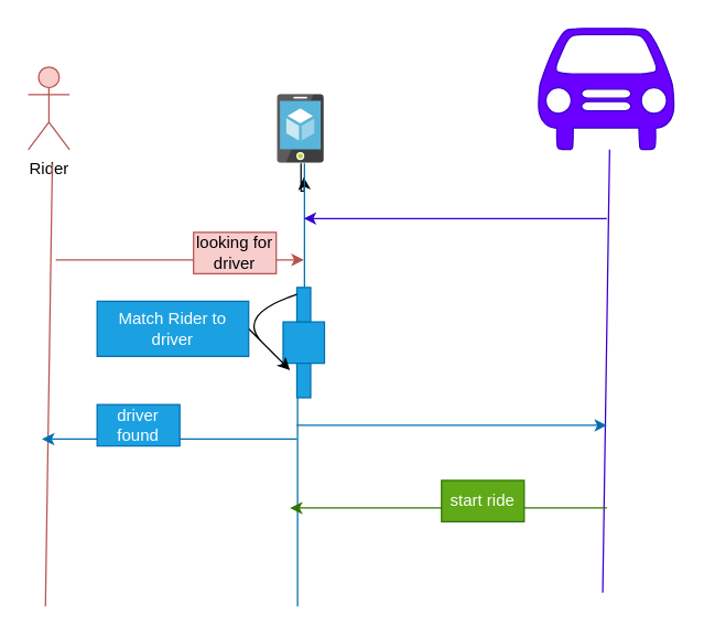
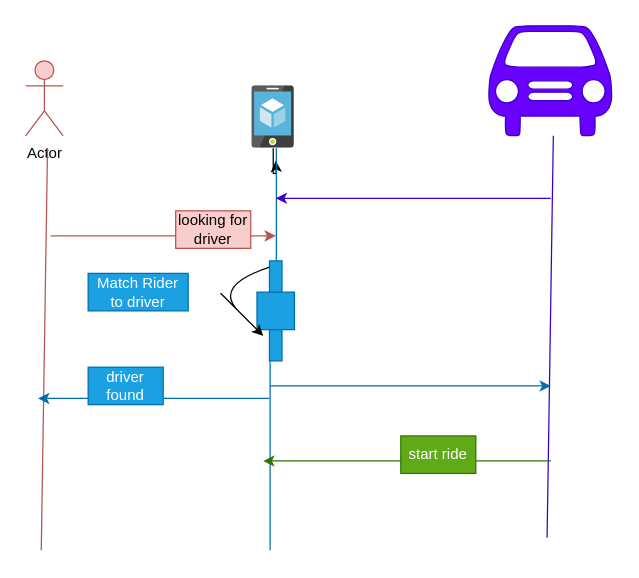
- <mxCell id="2" value="Rider" style="shape=umlActor;verticalLabelPosition=bottom;verticalAlign=top;html=1;outlineConnect=0;fillColor=#f8cecc;strokeColor=#b85450;" vertex="1" parent="1"><mxGeometry x="20" y="48" width="30" height="60" as="geometry" /></mxCell>
+ <mxCell id="2" value="Actor" style="shape=umlActor;verticalLabelPosition=bottom;verticalAlign=top;html=1;outlineConnect=0;fillColor=#f8cecc;strokeColor=#b85450;" vertex="1" parent="1"><mxGeometry x="20" y="48" width="30" height="60" as="geometry" /></mxCell>
- <mxCell id="16" value="Match Rider to driver" style="text;html=1;align=center;verticalAlign=middle;whiteSpace=wrap;rounded=0;fillColor=#1ba1e2;fontColor=#ffffff;strokeColor=#006EAF;" vertex="1" parent="1"><mxGeometry x="70" y="218" width="110" height="40" as="geometry" /></mxCell>
+ <mxCell id="16" value="Match Rider to driver" style="text;html=1;align=center;verticalAlign=middle;whiteSpace=wrap;rounded=0;fillColor=#1ba1e2;fontColor=#ffffff;strokeColor=#006EAF;" vertex="1" parent="1"><mxGeometry x="70" y="218" width="80" height="30" as="geometry" /></mxCell>
